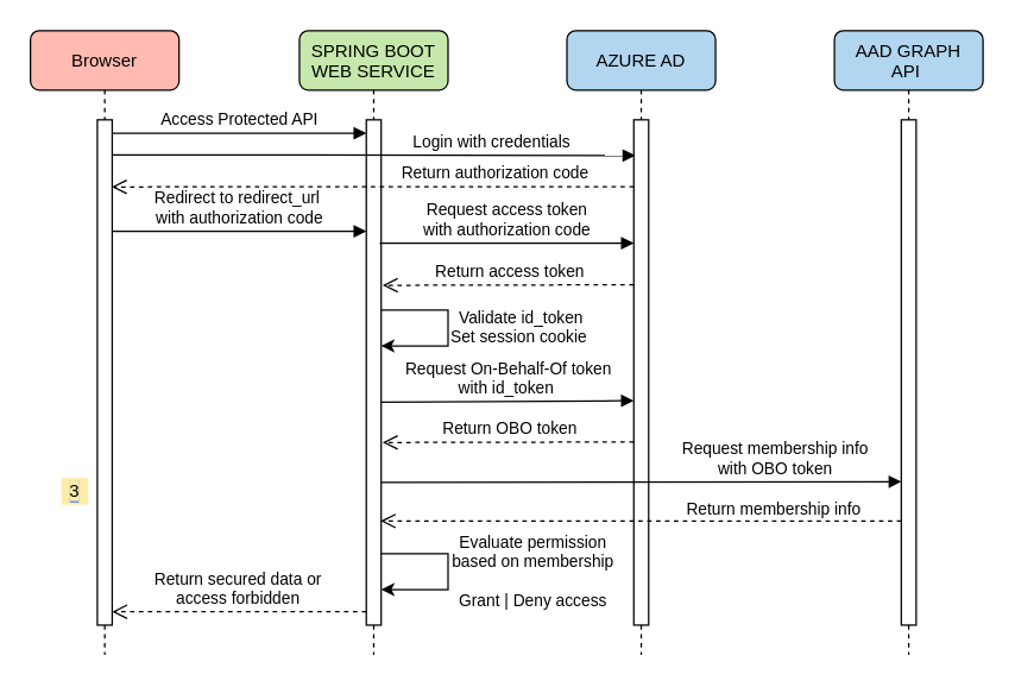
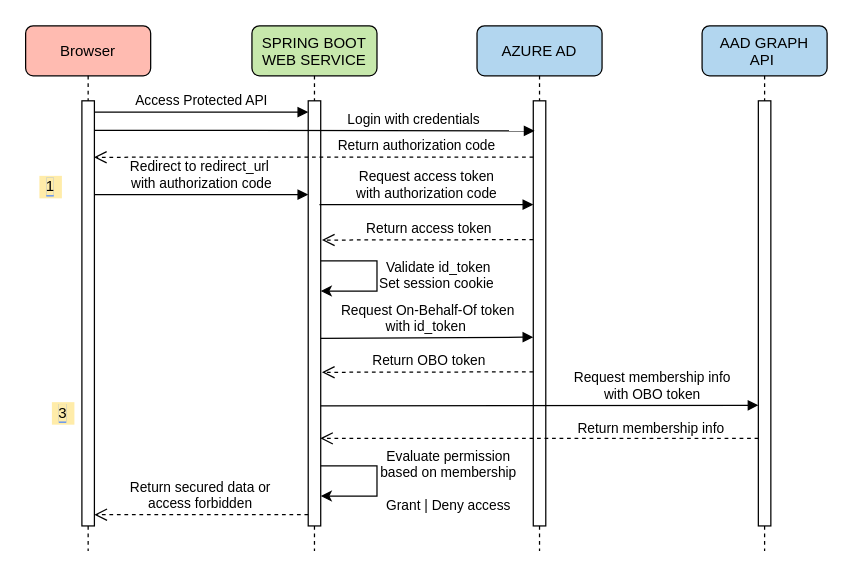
+ <mxCell id="14" value="&lt;span style=&quot;background-color: rgb(255 , 236 , 169)&quot;&gt;1&lt;/span&gt;" style="rounded=0;whiteSpace=wrap;html=1;labelBackgroundColor=#4A86FF;fillColor=#FFECA9;strokeColor=none;" parent="1" vertex="1"><mxGeometry x="31" y="140" width="18" height="18" as="geometry" /></mxCell>
